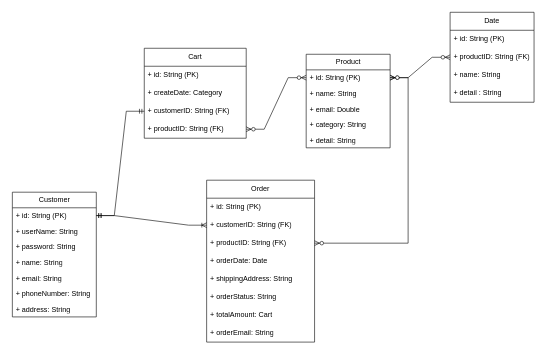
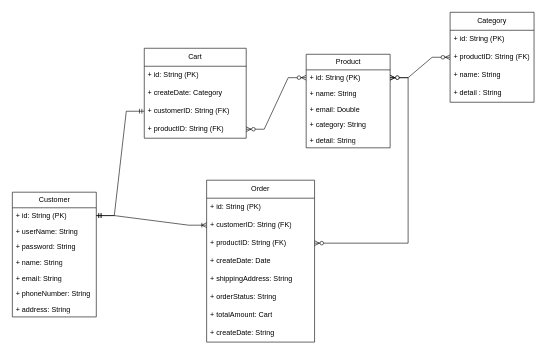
- <mxCell id="30" value="Date" style="swimlane;fontStyle=0;childLayout=stackLayout;horizontal=1;startSize=30;horizontalStack=0;resizeParent=1;resizeParentMax=0;resizeLast=0;collapsible=1;marginBottom=0;whiteSpace=wrap;html=1;" parent="1" vertex="1"><mxGeometry x="750" y="20" width="140" height="150" as="geometry" /></mxCell>
+ <mxCell id="30" value="Category" style="swimlane;fontStyle=0;childLayout=stackLayout;horizontal=1;startSize=30;horizontalStack=0;resizeParent=1;resizeParentMax=0;resizeLast=0;collapsible=1;marginBottom=0;whiteSpace=wrap;html=1;" parent="1" vertex="1"><mxGeometry x="750" y="20" width="140" height="150" as="geometry" /></mxCell>
- <mxCell id="20" value="+ orderDate: Date&amp;nbsp;" style="text;strokeColor=none;fillColor=none;align=left;verticalAlign=middle;spacingLeft=4;spacingRight=4;overflow=hidden;points=[[0,0.5],[1,0.5]];portConstraint=eastwest;rotatable=0;whiteSpace=wrap;html=1;" parent="16" vertex="1"><mxGeometry y="120" width="180" height="30" as="geometry" /></mxCell>
+ <mxCell id="20" value="+ createDate: Date&amp;nbsp;" style="text;strokeColor=none;fillColor=none;align=left;verticalAlign=middle;spacingLeft=4;spacingRight=4;overflow=hidden;points=[[0,0.5],[1,0.5]];portConstraint=eastwest;rotatable=0;whiteSpace=wrap;html=1;" parent="16" vertex="1"><mxGeometry y="120" width="180" height="30" as="geometry" /></mxCell>
- <mxCell id="24" value="+ orderEmail: String" style="text;strokeColor=none;fillColor=none;align=left;verticalAlign=middle;spacingLeft=4;spacingRight=4;overflow=hidden;points=[[0,0.5],[1,0.5]];portConstraint=eastwest;rotatable=0;whiteSpace=wrap;html=1;" parent="16" vertex="1"><mxGeometry y="240" width="180" height="30" as="geometry" /></mxCell>
+ <mxCell id="24" value="+ createDate: String" style="text;strokeColor=none;fillColor=none;align=left;verticalAlign=middle;spacingLeft=4;spacingRight=4;overflow=hidden;points=[[0,0.5],[1,0.5]];portConstraint=eastwest;rotatable=0;whiteSpace=wrap;html=1;" parent="16" vertex="1"><mxGeometry y="240" width="180" height="30" as="geometry" /></mxCell>
